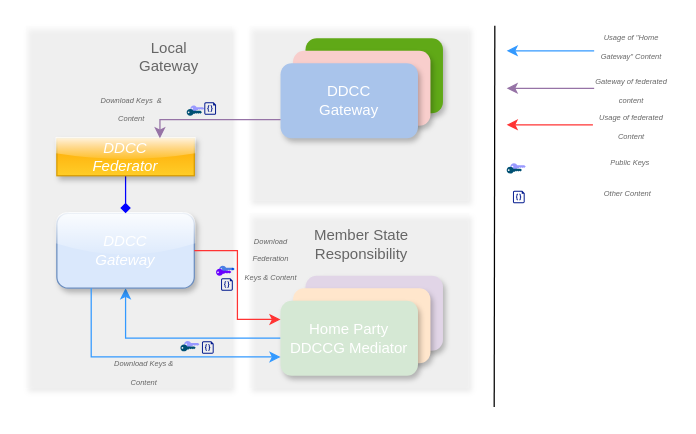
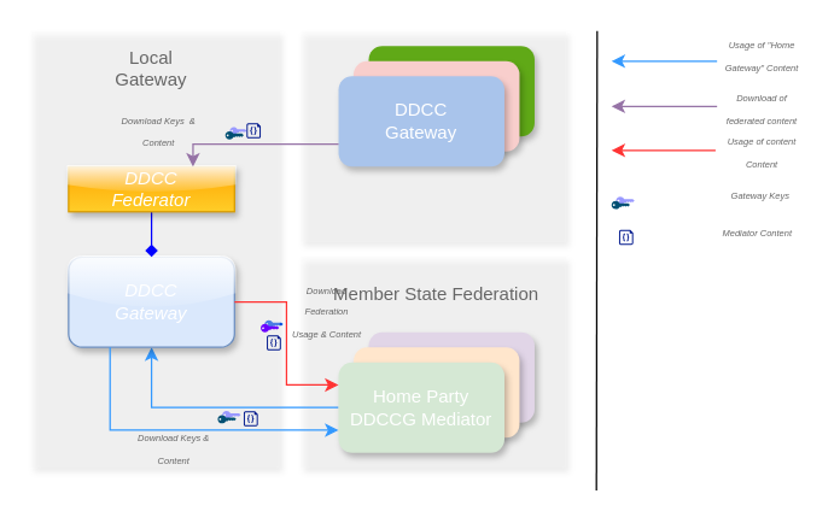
- <mxCell id="16" value="Local Gateway" style="text;html=1;strokeColor=none;fillColor=none;align=center;verticalAlign=middle;whiteSpace=wrap;rounded=0;labelBackgroundColor=none;fontColor=#666666;" parent="1" vertex="1"><mxGeometry x="105" y="30" width="60" height="30" as="geometry" /></mxCell>
+ <mxCell id="16" value="Local Gateway" style="text;html=1;strokeColor=none;fillColor=none;align=center;verticalAlign=middle;whiteSpace=wrap;rounded=0;labelBackgroundColor=none;fontColor=#666666;" parent="1" vertex="1"><mxGeometry x="70" y="30" width="60" height="30" as="geometry" /></mxCell>
- <mxCell id="43" value="&lt;span style=&quot;font-size: 6px&quot;&gt;&lt;i&gt;Gateway of federated content&lt;/i&gt;&lt;/span&gt;" style="text;html=1;strokeColor=none;fillColor=none;align=center;verticalAlign=middle;whiteSpace=wrap;rounded=0;labelBackgroundColor=none;fontColor=#666666;" vertex="1" parent="1"><mxGeometry x="475" y="55" width="60" height="30" as="geometry" /></mxCell>
+ <mxCell id="43" value="&lt;span style=&quot;font-size: 6px&quot;&gt;&lt;i&gt;Download of federated content&lt;/i&gt;&lt;/span&gt;" style="text;html=1;strokeColor=none;fillColor=none;align=center;verticalAlign=middle;whiteSpace=wrap;rounded=0;labelBackgroundColor=none;fontColor=#666666;" vertex="1" parent="1"><mxGeometry x="475" y="55" width="60" height="30" as="geometry" /></mxCell>
- <mxCell id="36" value="&lt;span style=&quot;font-size: 6px&quot;&gt;&lt;i&gt;Usage of federated Content&lt;/i&gt;&lt;/span&gt;" style="text;html=1;strokeColor=none;fillColor=none;align=center;verticalAlign=middle;whiteSpace=wrap;rounded=0;labelBackgroundColor=none;fontColor=#666666;" vertex="1" parent="1"><mxGeometry x="475" y="83.75" width="60" height="30" as="geometry" /></mxCell>
+ <mxCell id="36" value="&lt;span style=&quot;font-size: 6px&quot;&gt;&lt;i&gt;Usage of content Content&lt;/i&gt;&lt;/span&gt;" style="text;html=1;strokeColor=none;fillColor=none;align=center;verticalAlign=middle;whiteSpace=wrap;rounded=0;labelBackgroundColor=none;fontColor=#666666;" vertex="1" parent="1"><mxGeometry x="475" y="83.75" width="60" height="30" as="geometry" /></mxCell>
- <mxCell id="40" value="&lt;span style=&quot;font-size: 6px&quot;&gt;&lt;i&gt;Public Keys&lt;/i&gt;&lt;/span&gt;" style="text;html=1;strokeColor=none;fillColor=none;align=center;verticalAlign=middle;whiteSpace=wrap;rounded=0;labelBackgroundColor=none;fontColor=#666666;" vertex="1" parent="1"><mxGeometry x="474" y="112.75" width="60" height="30" as="geometry" /></mxCell>
+ <mxCell id="40" value="&lt;span style=&quot;font-size: 6px&quot;&gt;&lt;i&gt;Gateway Keys&lt;/i&gt;&lt;/span&gt;" style="text;html=1;strokeColor=none;fillColor=none;align=center;verticalAlign=middle;whiteSpace=wrap;rounded=0;labelBackgroundColor=none;fontColor=#666666;" vertex="1" parent="1"><mxGeometry x="474" y="112.75" width="60" height="30" as="geometry" /></mxCell>
- <mxCell id="41" value="&lt;span style=&quot;font-size: 6px&quot;&gt;&lt;i&gt;Other Content&lt;/i&gt;&lt;/span&gt;" style="text;html=1;strokeColor=none;fillColor=none;align=center;verticalAlign=middle;whiteSpace=wrap;rounded=0;labelBackgroundColor=none;fontColor=#666666;" vertex="1" parent="1"><mxGeometry x="472" y="138.25" width="60" height="30" as="geometry" /></mxCell>
+ <mxCell id="41" value="&lt;span style=&quot;font-size: 6px&quot;&gt;&lt;i&gt;Mediator Content&lt;/i&gt;&lt;/span&gt;" style="text;html=1;strokeColor=none;fillColor=none;align=center;verticalAlign=middle;whiteSpace=wrap;rounded=0;labelBackgroundColor=none;fontColor=#666666;" vertex="1" parent="1"><mxGeometry x="472" y="138.25" width="60" height="30" as="geometry" /></mxCell>
- <mxCell id="17" value="Member State Responsibility" style="text;html=1;strokeColor=none;fillColor=none;align=center;verticalAlign=middle;whiteSpace=wrap;rounded=0;labelBackgroundColor=none;fontColor=#666666;" parent="1" vertex="1"><mxGeometry x="214" y="180" width="150" height="30" as="geometry" /></mxCell>
+ <mxCell id="17" value="Member State Federation" style="text;html=1;strokeColor=none;fillColor=none;align=center;verticalAlign=middle;whiteSpace=wrap;rounded=0;labelBackgroundColor=none;fontColor=#666666;" parent="1" vertex="1"><mxGeometry x="214" y="180" width="150" height="30" as="geometry" /></mxCell>
- <mxCell id="29" value="&lt;i&gt;&lt;font style=&quot;font-size: 6px&quot;&gt;Download Federation &lt;br&gt;Keys &amp;amp; Content&lt;/font&gt;&lt;/i&gt;" style="text;html=1;strokeColor=none;fillColor=none;align=center;verticalAlign=middle;whiteSpace=wrap;rounded=0;labelBackgroundColor=none;fontColor=#666666;" parent="1" vertex="1"><mxGeometry x="189" y="190" width="55" height="30" as="geometry" /></mxCell>
+ <mxCell id="29" value="&lt;i&gt;&lt;font style=&quot;font-size: 6px&quot;&gt;Download Federation &lt;br&gt;Usage &amp;amp; Content&lt;/font&gt;&lt;/i&gt;" style="text;html=1;strokeColor=none;fillColor=none;align=center;verticalAlign=middle;whiteSpace=wrap;rounded=0;labelBackgroundColor=none;fontColor=#666666;" parent="1" vertex="1"><mxGeometry x="189" y="190" width="55" height="30" as="geometry" /></mxCell>
